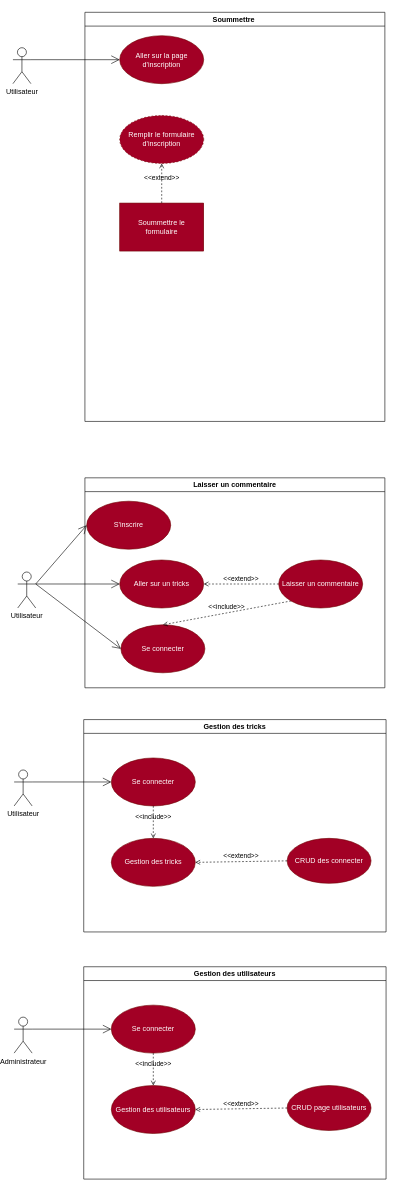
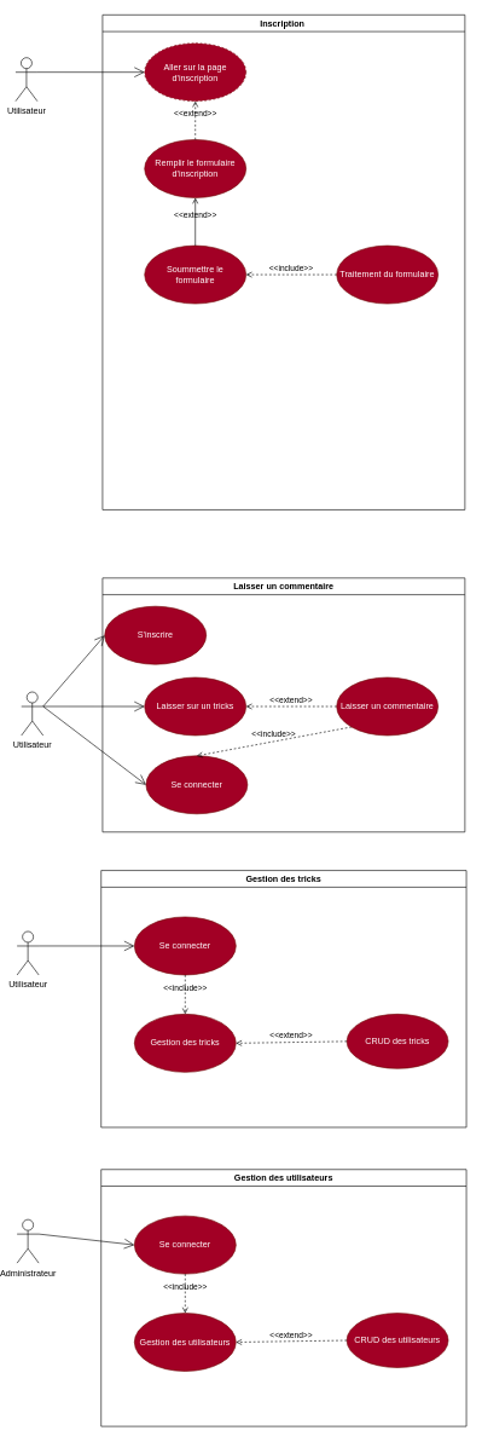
- <mxCell id="22" value="Soummettre&amp;nbsp;" style="swimlane;whiteSpace=wrap;html=1;" parent="1" vertex="1"><mxGeometry x="140" y="20" width="500" height="682" as="geometry"><mxRectangle x="140" y="-50" width="190" height="30" as="alternateBounds" /></mxGeometry></mxCell>
+ <mxCell id="22" value="Inscription&amp;nbsp;" style="swimlane;whiteSpace=wrap;html=1;" parent="1" vertex="1"><mxGeometry x="140" y="20" width="500" height="682" as="geometry"><mxRectangle x="140" y="-50" width="190" height="30" as="alternateBounds" /></mxGeometry></mxCell>
- <mxCell id="23" value="Aller sur la page d'inscription" style="ellipse;whiteSpace=wrap;html=1;fillColor=#a20025;fontColor=#ffffff;strokeColor=#6F0000;" parent="22" vertex="1"><mxGeometry x="58" y="39" width="140" height="80" as="geometry" /></mxCell>
+ <mxCell id="23" value="Aller sur la page d'inscription" style="ellipse;whiteSpace=wrap;html=1;fillColor=#a20025;fontColor=#ffffff;strokeColor=#6F0000;dashed=1;" parent="22" vertex="1"><mxGeometry x="58" y="39" width="140" height="80" as="geometry" /></mxCell>
+ <mxCell id="25" value="&amp;lt;&amp;lt;extend&amp;gt;&amp;gt;" style="html=1;verticalAlign=bottom;labelBackgroundColor=none;endArrow=open;endFill=0;dashed=1;rounded=0;entryX=0.5;entryY=1;entryDx=0;entryDy=0;exitX=0.5;exitY=0;exitDx=0;exitDy=0;" parent="22" source="24" target="23" edge="1"><mxGeometry width="160" relative="1" as="geometry"><mxPoint x="344" y="95" as="sourcePoint" /><mxPoint x="219" y="95" as="targetPoint" /></mxGeometry></mxCell>
- <mxCell id="24" value="Remplir le formulaire d'inscription" style="ellipse;whiteSpace=wrap;html=1;fillColor=#a20025;fontColor=#ffffff;strokeColor=#6F0000;dashed=1;" parent="22" vertex="1"><mxGeometry x="58" y="172" width="140" height="80" as="geometry" /></mxCell>
+ <mxCell id="24" value="Remplir le formulaire d'inscription" style="ellipse;whiteSpace=wrap;html=1;fillColor=#a20025;fontColor=#ffffff;strokeColor=#6F0000;" parent="22" vertex="1"><mxGeometry x="58" y="172" width="140" height="80" as="geometry" /></mxCell>
- <mxCell id="27" value="&amp;lt;&amp;lt;extend&amp;gt;&amp;gt;" style="html=1;verticalAlign=bottom;labelBackgroundColor=none;endArrow=open;endFill=0;dashed=1;rounded=0;entryX=0.5;entryY=1;entryDx=0;entryDy=0;exitX=0.5;exitY=0;exitDx=0;exitDy=0;" parent="22" source="26" target="24" edge="1"><mxGeometry width="160" relative="1" as="geometry"><mxPoint x="344" y="241" as="sourcePoint" /><mxPoint x="128" y="265" as="targetPoint" /></mxGeometry></mxCell>
+ <mxCell id="27" value="&amp;lt;&amp;lt;extend&amp;gt;&amp;gt;" style="html=1;verticalAlign=bottom;labelBackgroundColor=none;endArrow=open;endFill=0;dashed=0;rounded=0;entryX=0.5;entryY=1;entryDx=0;entryDy=0;exitX=0.5;exitY=0;exitDx=0;exitDy=0;" parent="22" source="26" target="24" edge="1"><mxGeometry width="160" relative="1" as="geometry"><mxPoint x="344" y="241" as="sourcePoint" /><mxPoint x="128" y="265" as="targetPoint" /></mxGeometry></mxCell>
- <mxCell id="26" value="Soummettre le &lt;br&gt;formulaire" style="whiteSpace=wrap;html=1;fillColor=#a20025;fontColor=#ffffff;strokeColor=#6F0000;rounded=0;" parent="22" vertex="1"><mxGeometry x="58" y="318" width="140" height="80" as="geometry" /></mxCell>
+ <mxCell id="26" value="Soummettre le &lt;br&gt;formulaire" style="ellipse;whiteSpace=wrap;html=1;fillColor=#a20025;fontColor=#ffffff;strokeColor=#6F0000;" parent="22" vertex="1"><mxGeometry x="58" y="318" width="140" height="80" as="geometry" /></mxCell>
+ <mxCell id="28" value="&amp;lt;&amp;lt;include&amp;gt;&amp;gt;" style="html=1;verticalAlign=bottom;labelBackgroundColor=none;endArrow=open;endFill=0;dashed=1;rounded=0;entryX=1;entryY=0.5;entryDx=0;entryDy=0;exitX=0;exitY=0.5;exitDx=0;exitDy=0;" parent="22" source="29" target="26" edge="1"><mxGeometry width="160" relative="1" as="geometry"><mxPoint x="363" y="342" as="sourcePoint" /><mxPoint x="221.0" y="349.0" as="targetPoint" /><mxPoint as="offset" /></mxGeometry></mxCell>
+ <mxCell id="29" value="Traitement du formulaire" style="ellipse;whiteSpace=wrap;html=1;fillColor=#a20025;fontColor=#ffffff;strokeColor=#6F0000;" parent="22" vertex="1"><mxGeometry x="323" y="318" width="140" height="80" as="geometry" /></mxCell>
- <mxCell id="7" value="Aller sur un tricks" style="ellipse;whiteSpace=wrap;html=1;fillColor=#a20025;fontColor=#ffffff;strokeColor=#6F0000;" parent="3" vertex="1"><mxGeometry x="58" y="137" width="140" height="80" as="geometry" /></mxCell>
+ <mxCell id="7" value="Laisser sur un tricks" style="ellipse;whiteSpace=wrap;html=1;fillColor=#a20025;fontColor=#ffffff;strokeColor=#6F0000;" parent="3" vertex="1"><mxGeometry x="58" y="137" width="140" height="80" as="geometry" /></mxCell>
- <mxCell id="18" value="CRUD des connecter" style="ellipse;whiteSpace=wrap;html=1;fillColor=#a20025;fontColor=#ffffff;strokeColor=#6F0000;" parent="15" vertex="1"><mxGeometry x="339" y="198" width="140" height="75" as="geometry" /></mxCell>
+ <mxCell id="18" value="CRUD des tricks" style="ellipse;whiteSpace=wrap;html=1;fillColor=#a20025;fontColor=#ffffff;strokeColor=#6F0000;" parent="15" vertex="1"><mxGeometry x="339" y="198" width="140" height="75" as="geometry" /></mxCell>
- <mxCell id="31" value="Administrateur" style="shape=umlActor;verticalLabelPosition=bottom;verticalAlign=top;html=1;" parent="1" vertex="1"><mxGeometry x="22" y="1695" width="30" height="60" as="geometry" /></mxCell>
+ <mxCell id="31" value="Administrateur" style="shape=umlActor;verticalLabelPosition=bottom;verticalAlign=top;html=1;" parent="1" vertex="1"><mxGeometry x="22" y="1680" width="30" height="60" as="geometry" /></mxCell>
- <mxCell id="36" value="CRUD page utilisateurs" style="ellipse;whiteSpace=wrap;html=1;fillColor=#a20025;fontColor=#ffffff;strokeColor=#6F0000;" parent="33" vertex="1"><mxGeometry x="339" y="198" width="140" height="75" as="geometry" /></mxCell>
+ <mxCell id="36" value="CRUD des utilisateurs" style="ellipse;whiteSpace=wrap;html=1;fillColor=#a20025;fontColor=#ffffff;strokeColor=#6F0000;" parent="33" vertex="1"><mxGeometry x="339" y="198" width="140" height="75" as="geometry" /></mxCell>
